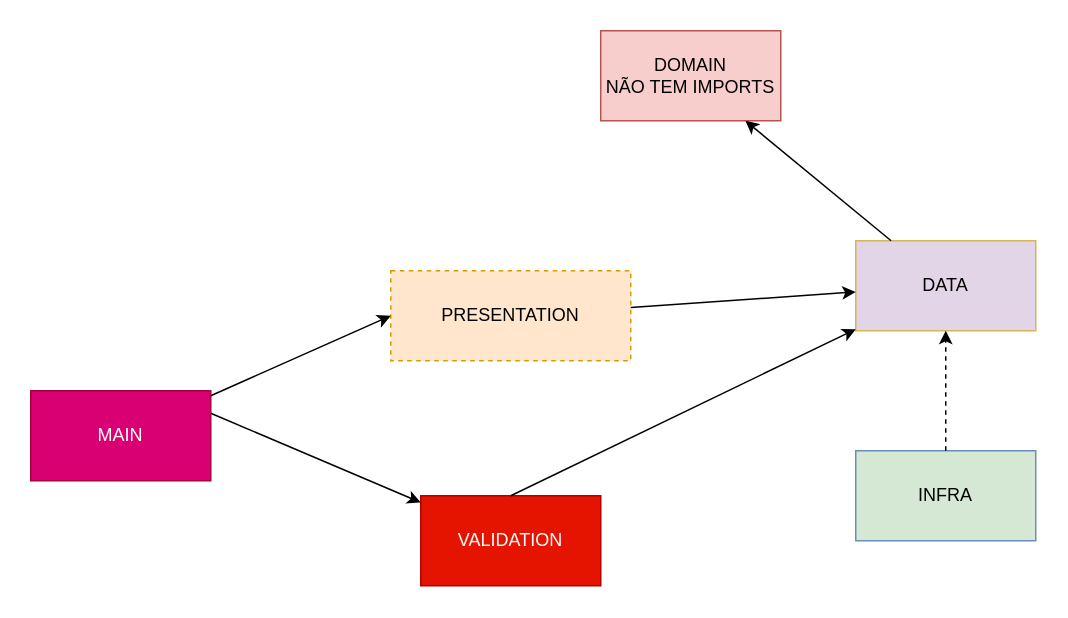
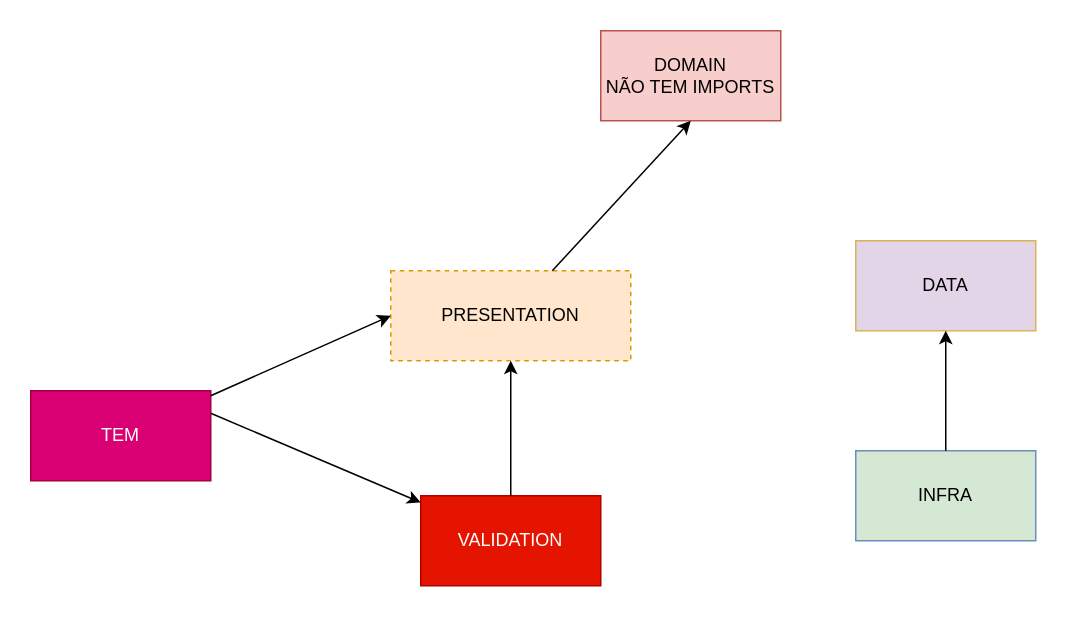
- <mxCell id="8" value="" style="endArrow=classic;html=1;" edge="1" parent="1" source="5" target="3"><mxGeometry width="50" height="50" relative="1" as="geometry"><mxPoint x="470" y="180" as="sourcePoint" /><mxPoint x="520" y="130" as="targetPoint" /></mxGeometry></mxCell>
- <mxCell id="7" value="" style="endArrow=classic;html=1;" edge="1" parent="1" source="2" target="5"><mxGeometry width="50" height="50" relative="1" as="geometry"><mxPoint x="470" y="200" as="sourcePoint" /><mxPoint x="520" y="150" as="targetPoint" /></mxGeometry></mxCell>
+ <mxCell id="7" value="" style="endArrow=classic;html=1;entryX=0.5;entryY=1;entryDx=0;entryDy=0;" edge="1" parent="1" source="2" target="3"><mxGeometry width="50" height="50" relative="1" as="geometry"><mxPoint x="470" y="200" as="sourcePoint" /><mxPoint x="520" y="150" as="targetPoint" /></mxGeometry></mxCell>
- <mxCell id="9" value="" style="endArrow=classic;html=1;dashed=1;" edge="1" parent="1" source="4" target="5"><mxGeometry width="50" height="50" relative="1" as="geometry"><mxPoint x="470" y="180" as="sourcePoint" /><mxPoint x="520" y="130" as="targetPoint" /></mxGeometry></mxCell>
+ <mxCell id="9" value="" style="endArrow=classic;html=1;" edge="1" parent="1" source="4" target="5"><mxGeometry width="50" height="50" relative="1" as="geometry"><mxPoint x="470" y="180" as="sourcePoint" /><mxPoint x="520" y="130" as="targetPoint" /></mxGeometry></mxCell>
- <mxCell id="11" value="" style="endArrow=classic;html=1;exitX=0.5;exitY=0;exitDx=0;exitDy=0;" edge="1" parent="1" source="10" target="5"><mxGeometry width="50" height="50" relative="1" as="geometry"><mxPoint x="470" y="300" as="sourcePoint" /><mxPoint x="520" y="250" as="targetPoint" /></mxGeometry></mxCell>
+ <mxCell id="11" value="" style="endArrow=classic;html=1;exitX=0.5;exitY=0;exitDx=0;exitDy=0;" edge="1" parent="1" source="10" target="2"><mxGeometry width="50" height="50" relative="1" as="geometry"><mxPoint x="470" y="300" as="sourcePoint" /><mxPoint x="520" y="250" as="targetPoint" /></mxGeometry></mxCell>
- <mxCell id="6" value="MAIN&lt;br&gt;" style="rounded=0;whiteSpace=wrap;html=1;fillColor=#d80073;fontColor=#ffffff;strokeColor=#A50040;" vertex="1" parent="1"><mxGeometry x="20" y="260" width="120" height="60" as="geometry" /></mxCell>
+ <mxCell id="6" value="TEM&lt;br&gt;" style="rounded=0;whiteSpace=wrap;html=1;fillColor=#d80073;fontColor=#ffffff;strokeColor=#A50040;" vertex="1" parent="1"><mxGeometry x="20" y="260" width="120" height="60" as="geometry" /></mxCell>
